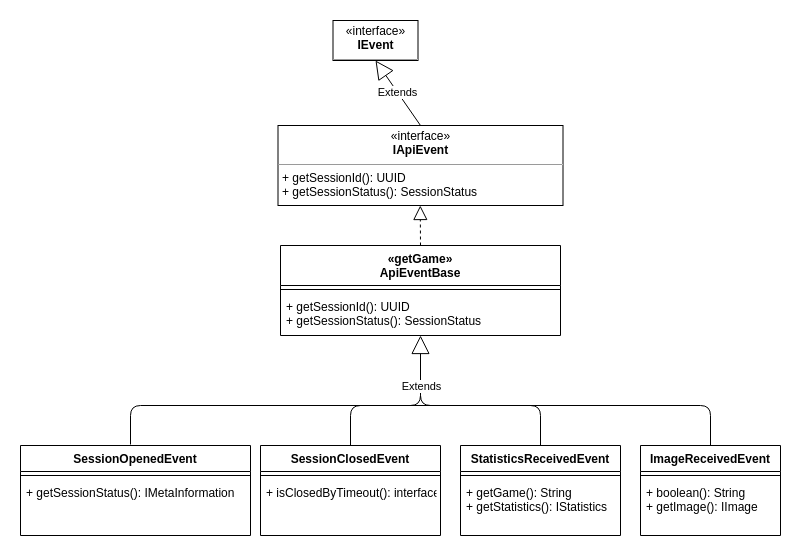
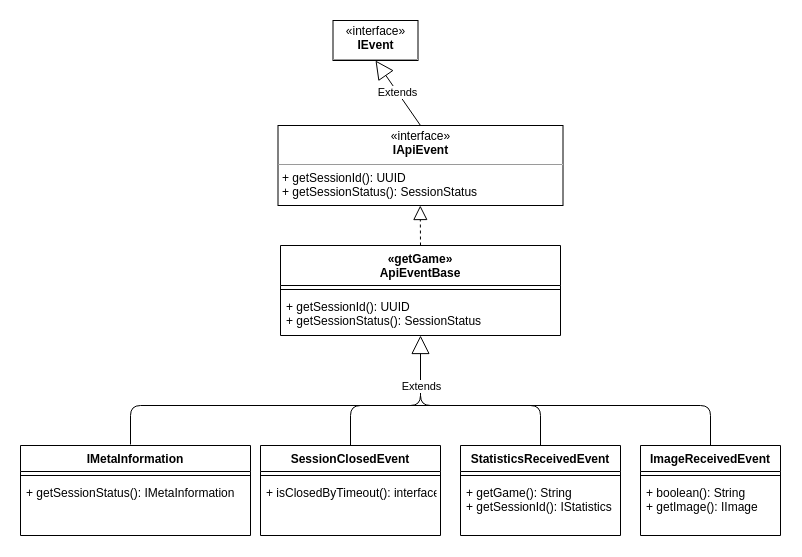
- <mxCell id="12" value="SessionOpenedEvent" style="swimlane;fontStyle=1;align=center;verticalAlign=top;childLayout=stackLayout;horizontal=1;startSize=26;horizontalStack=0;resizeParent=1;resizeParentMax=0;resizeLast=0;collapsible=1;marginBottom=0;" parent="1" vertex="1"><mxGeometry x="20" y="445" width="230" height="90" as="geometry" /></mxCell>
+ <mxCell id="12" value="IMetaInformation" style="swimlane;fontStyle=1;align=center;verticalAlign=top;childLayout=stackLayout;horizontal=1;startSize=26;horizontalStack=0;resizeParent=1;resizeParentMax=0;resizeLast=0;collapsible=1;marginBottom=0;" parent="1" vertex="1"><mxGeometry x="20" y="445" width="230" height="90" as="geometry" /></mxCell>
- <mxCell id="11" value="+ getGame(): String&#10;+ getStatistics(): IStatistics" style="text;strokeColor=none;fillColor=none;align=left;verticalAlign=top;spacingLeft=4;spacingRight=4;overflow=hidden;rotatable=0;points=[[0,0.5],[1,0.5]];portConstraint=eastwest;" parent="9" vertex="1"><mxGeometry y="34" width="160" height="56" as="geometry" /></mxCell>
+ <mxCell id="11" value="+ getGame(): String&#10;+ getSessionId(): IStatistics" style="text;strokeColor=none;fillColor=none;align=left;verticalAlign=top;spacingLeft=4;spacingRight=4;overflow=hidden;rotatable=0;points=[[0,0.5],[1,0.5]];portConstraint=eastwest;" parent="9" vertex="1"><mxGeometry y="34" width="160" height="56" as="geometry" /></mxCell>
